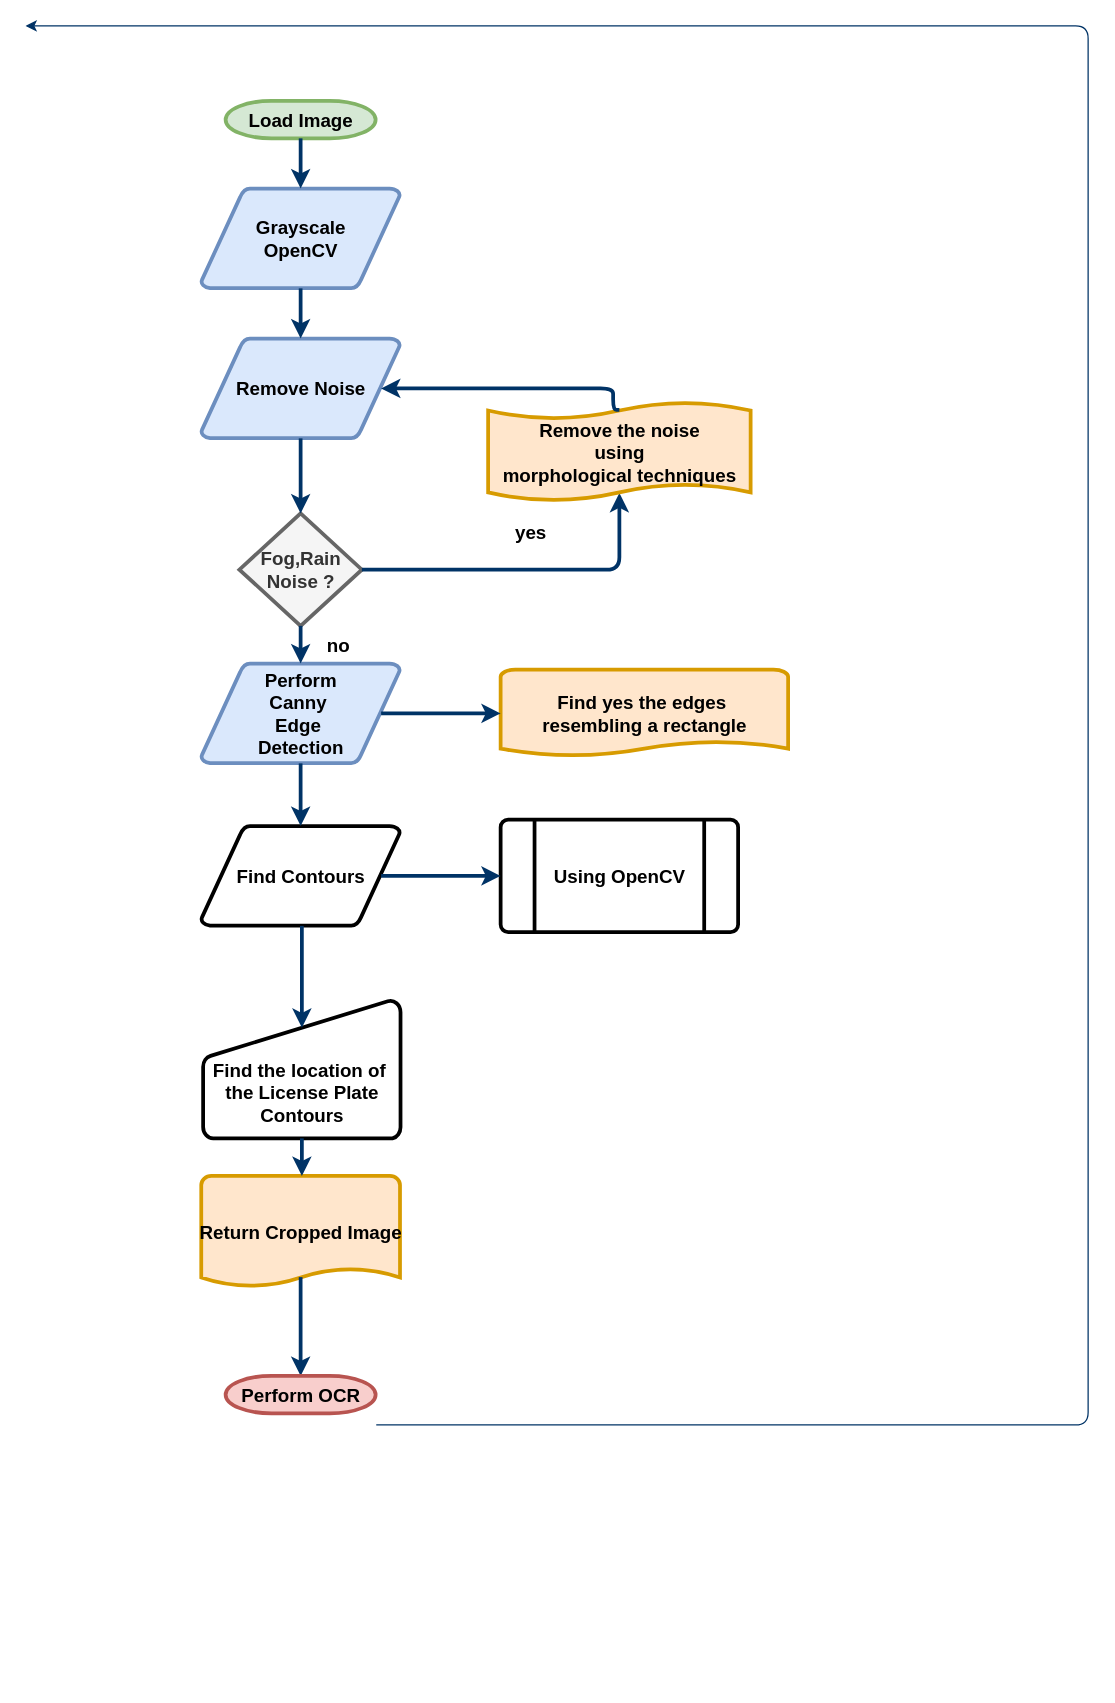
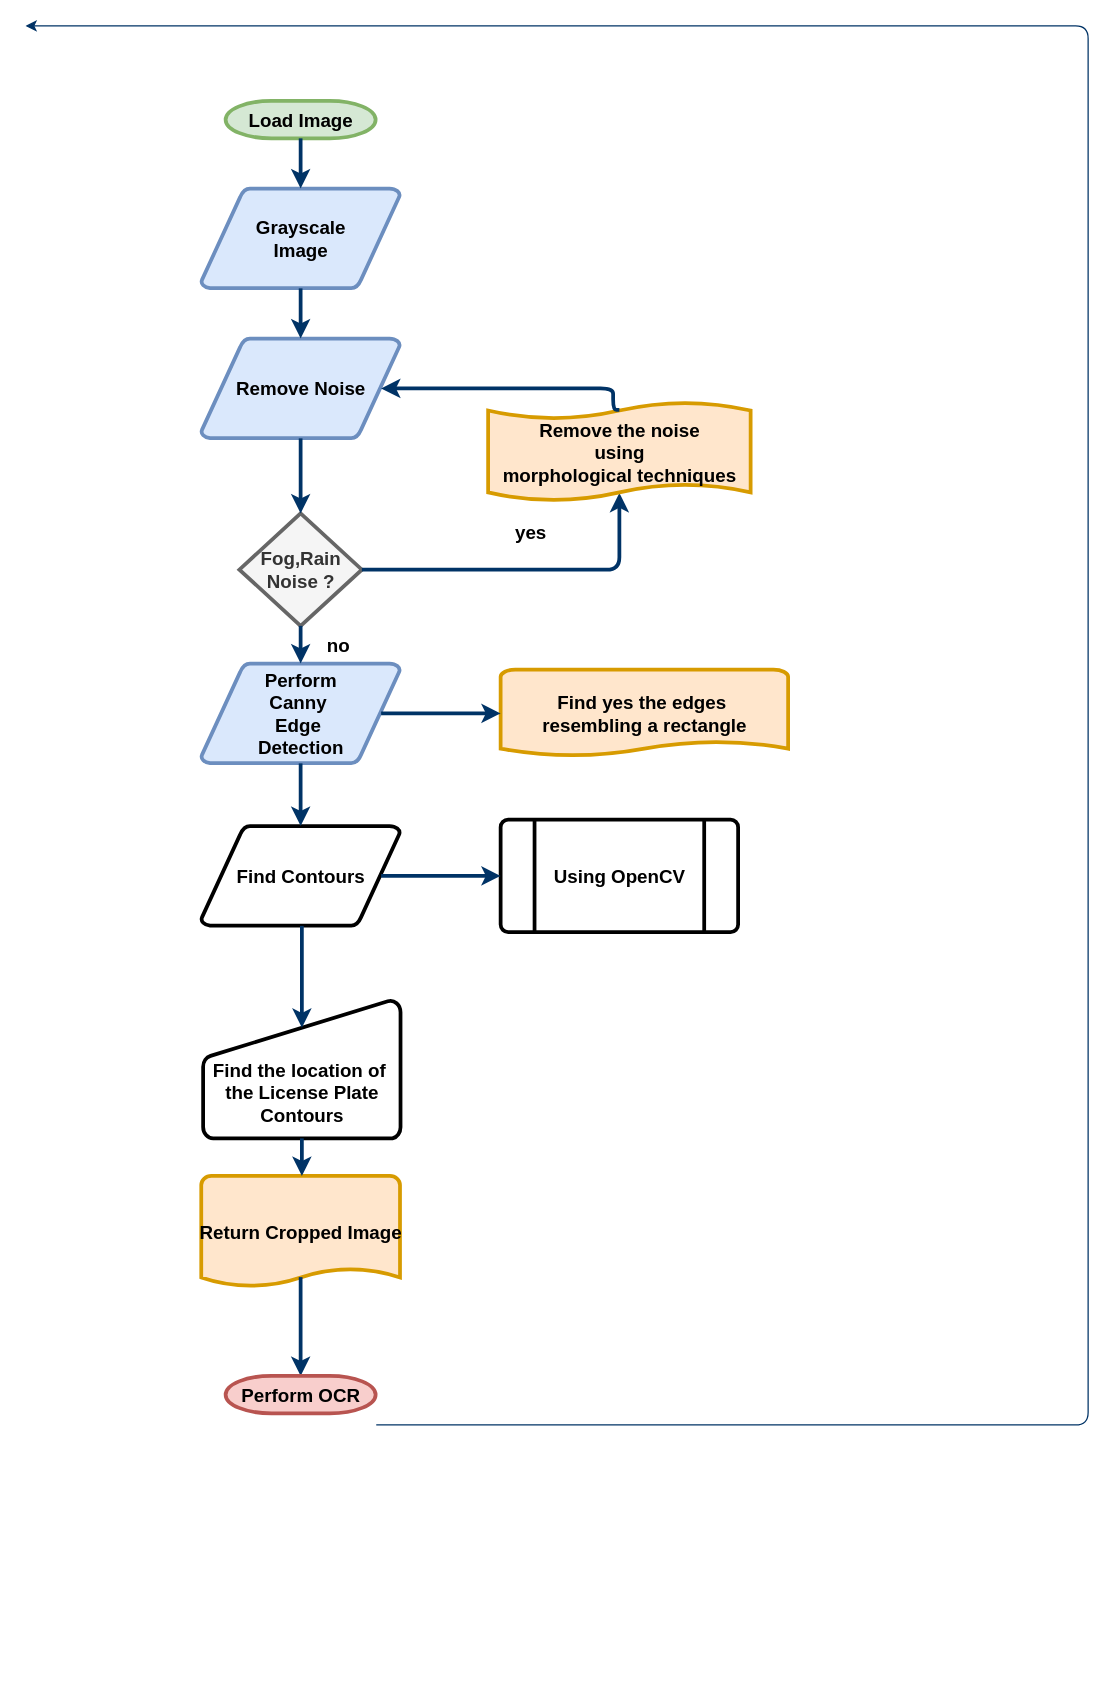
- <mxCell id="3" value="Grayscale&lt;br style=&quot;font-size: 15px;&quot;&gt;OpenCV" style="shape=mxgraph.flowchart.data;strokeWidth=3;gradientDirection=north;fontStyle=1;html=1;fillColor=#dae8fc;strokeColor=#6c8ebf;fontSize=15;" parent="1" vertex="1"><mxGeometry x="160.5" y="150" width="159" height="80" as="geometry" /></mxCell>
+ <mxCell id="3" value="Grayscale&lt;br style=&quot;font-size: 15px;&quot;&gt;Image" style="shape=mxgraph.flowchart.data;strokeWidth=3;gradientDirection=north;fontStyle=1;html=1;fillColor=#dae8fc;strokeColor=#6c8ebf;fontSize=15;" parent="1" vertex="1"><mxGeometry x="160.5" y="150" width="159" height="80" as="geometry" /></mxCell>
